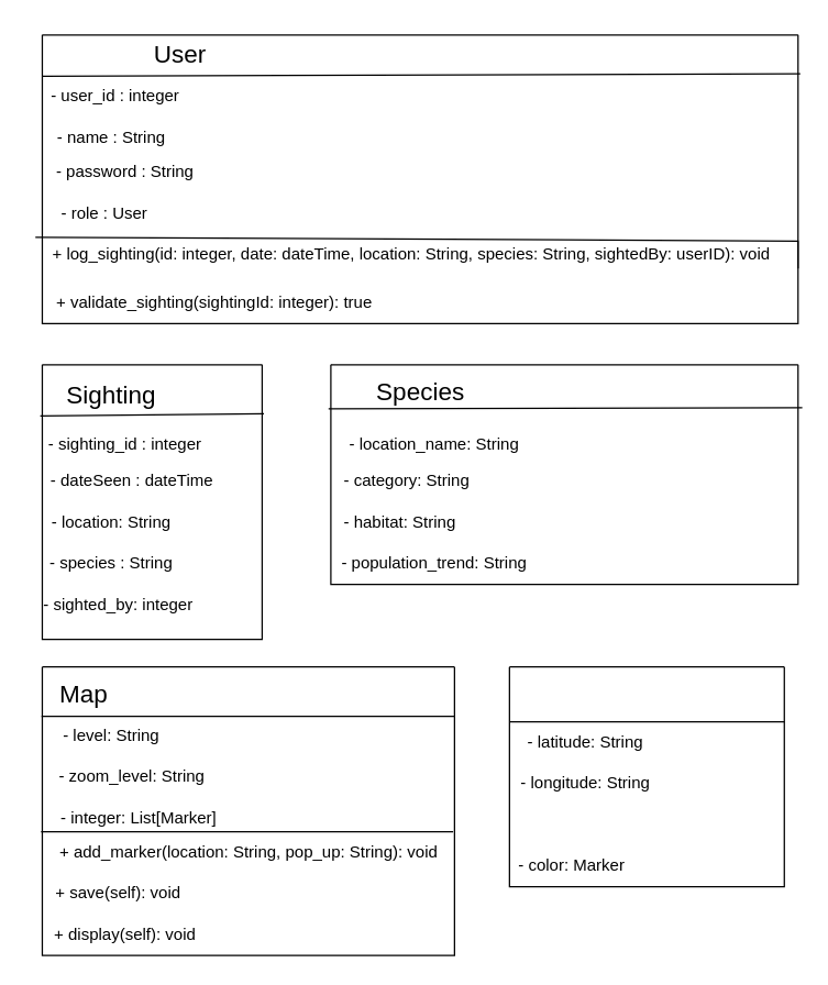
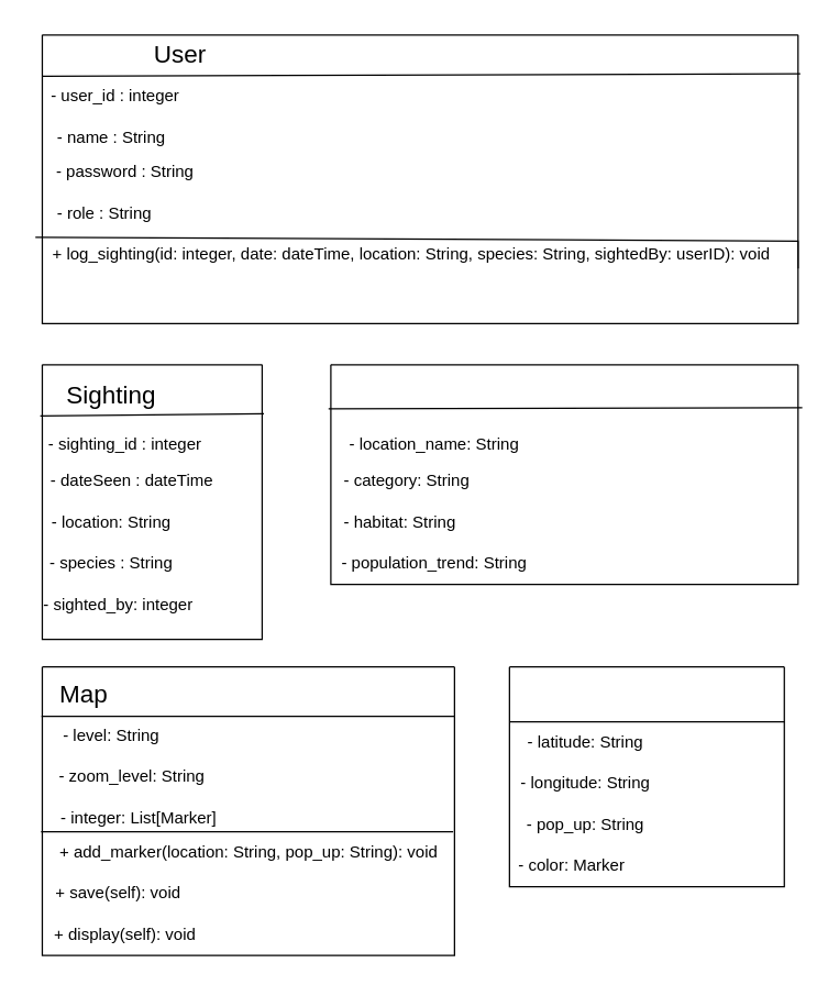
- <mxCell id="7" value="- role : User" style="text;html=1;align=center;verticalAlign=middle;resizable=0;points=[];autosize=1;strokeColor=none;fillColor=none;" vertex="1" parent="2"><mxGeometry y="115" width="90" height="30" as="geometry" /></mxCell>
+ <mxCell id="7" value="- role : String" style="text;html=1;align=center;verticalAlign=middle;resizable=0;points=[];autosize=1;strokeColor=none;fillColor=none;" vertex="1" parent="2"><mxGeometry y="115" width="90" height="30" as="geometry" /></mxCell>
- <mxCell id="10" value="+ validate_sighting(sightingId: integer): true" style="text;html=1;align=center;verticalAlign=middle;resizable=0;points=[];autosize=1;strokeColor=none;fillColor=none;" vertex="1" parent="2"><mxGeometry y="180" width="250" height="30" as="geometry" /></mxCell>
- <mxCell id="21" value="&lt;font style=&quot;font-size: 18px;&quot;&gt;Species&lt;/font&gt;" style="text;html=1;align=center;verticalAlign=middle;resizable=0;points=[];autosize=1;strokeColor=none;fillColor=none;" vertex="1" parent="12"><mxGeometry x="230" width="90" height="40" as="geometry" /></mxCell>
+ <mxCell id="41" value="- pop_up: String" style="text;html=1;align=center;verticalAlign=middle;resizable=0;points=[];autosize=1;strokeColor=none;fillColor=none;" vertex="1" parent="38"><mxGeometry y="100" width="110" height="30" as="geometry" /></mxCell>
